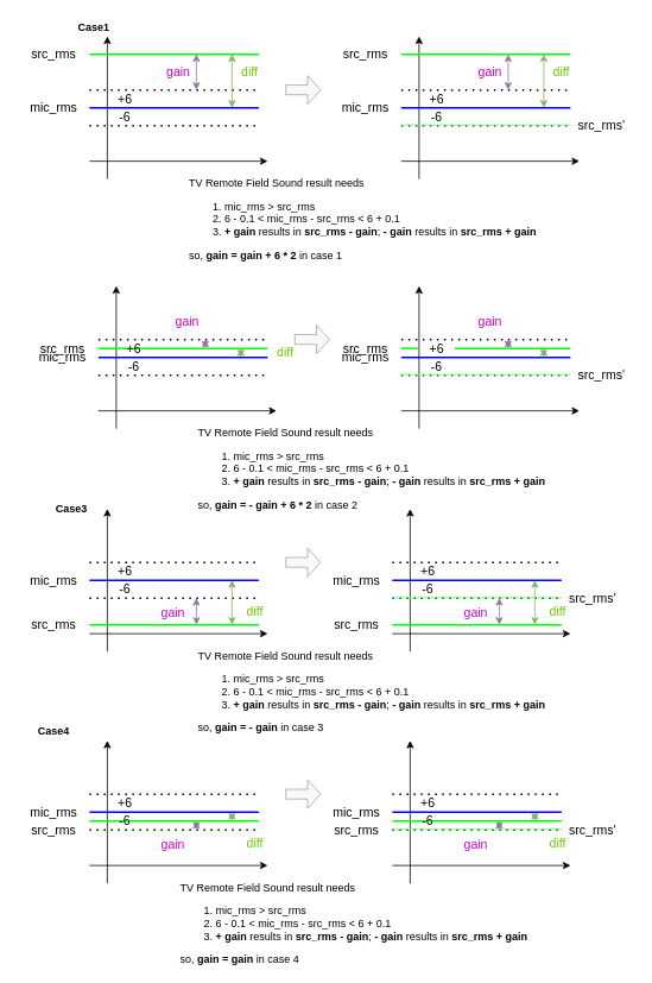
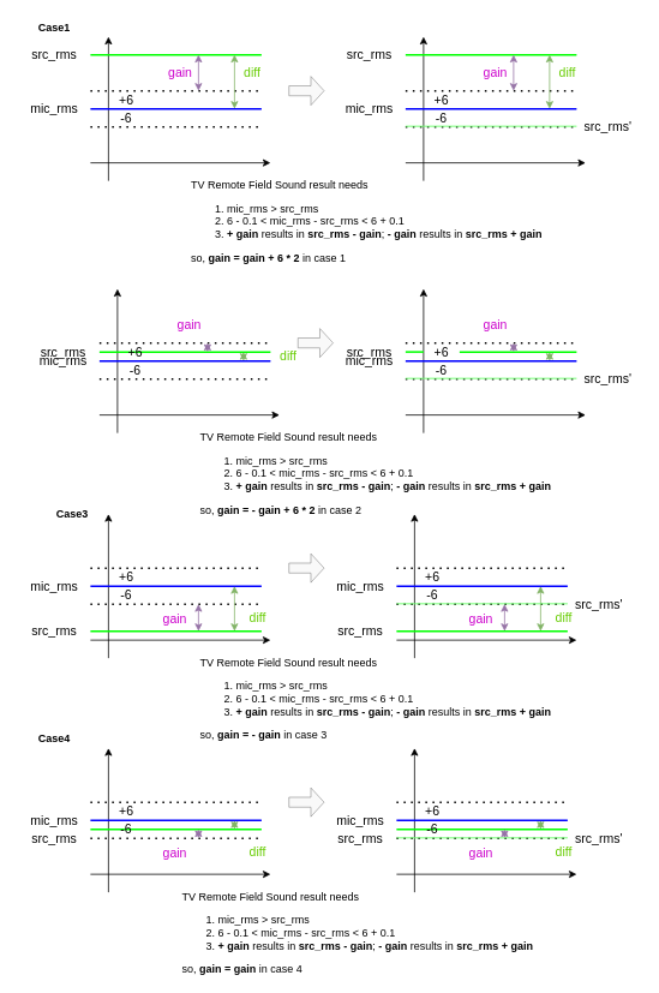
- <mxCell id="17" value="&lt;b&gt;Case1&lt;/b&gt;" style="text;html=1;strokeColor=none;fillColor=none;align=center;verticalAlign=middle;whiteSpace=wrap;rounded=0;" parent="1" vertex="1"><mxGeometry x="75" y="20" width="60" height="20" as="geometry" /></mxCell>
+ <mxCell id="17" value="&lt;b&gt;Case1&lt;/b&gt;" style="text;html=1;strokeColor=none;fillColor=none;align=center;verticalAlign=middle;whiteSpace=wrap;rounded=0;" parent="1" vertex="1"><mxGeometry x="30" width="60" height="20" as="geometry" y="20" /></mxCell>
